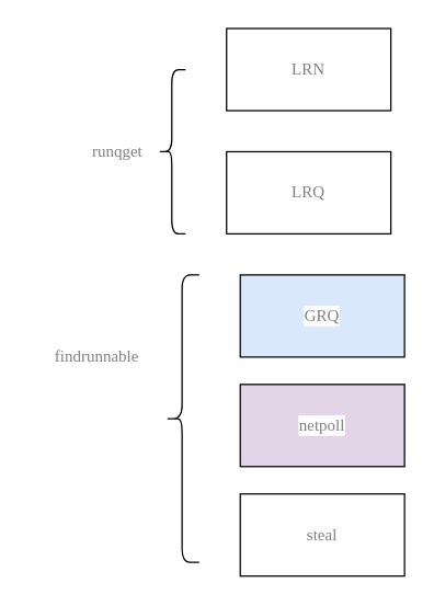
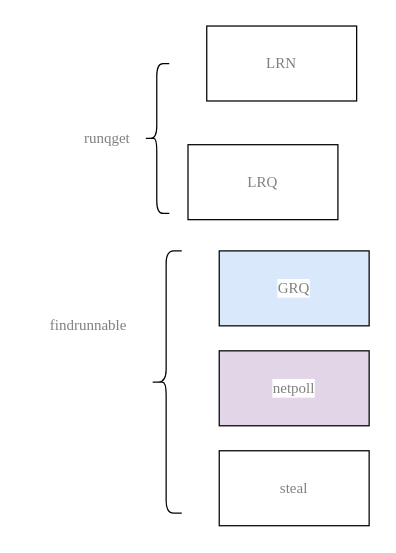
- <mxCell id="3" value="&lt;pre style=&quot;background-color: #ffffff ; color: #24292e ; font-family: &amp;#34;menlo&amp;#34; ; font-size: 9.0pt&quot;&gt;&lt;span style=&quot;color: #808080&quot;&gt;LRQ&lt;/span&gt;&lt;/pre&gt;" style="rounded=0;whiteSpace=wrap;html=1;" vertex="1" parent="1"><mxGeometry x="165" y="110" width="120" height="60" as="geometry" /></mxCell>
+ <mxCell id="3" value="&lt;pre style=&quot;background-color: #ffffff ; color: #24292e ; font-family: &amp;#34;menlo&amp;#34; ; font-size: 9.0pt&quot;&gt;&lt;span style=&quot;color: #808080&quot;&gt;LRQ&lt;/span&gt;&lt;/pre&gt;" style="rounded=0;whiteSpace=wrap;html=1;" vertex="1" parent="1"><mxGeometry x="150" y="115" width="120" height="60" as="geometry" /></mxCell>
